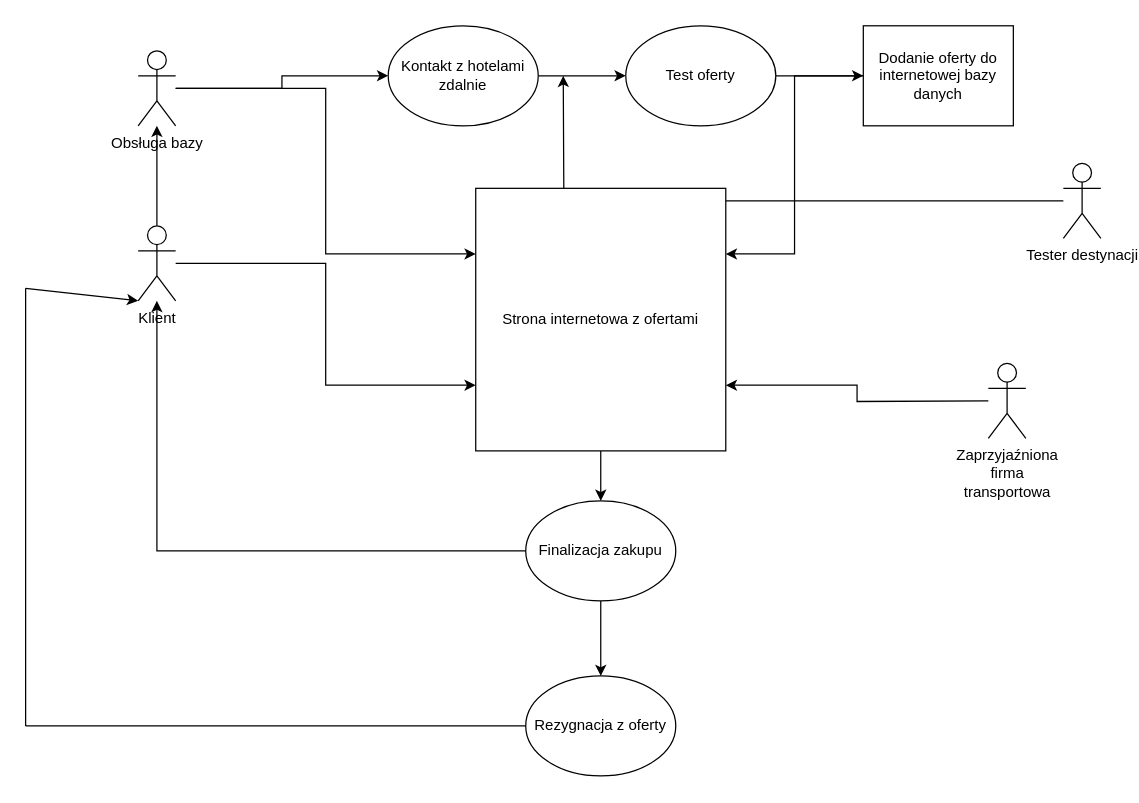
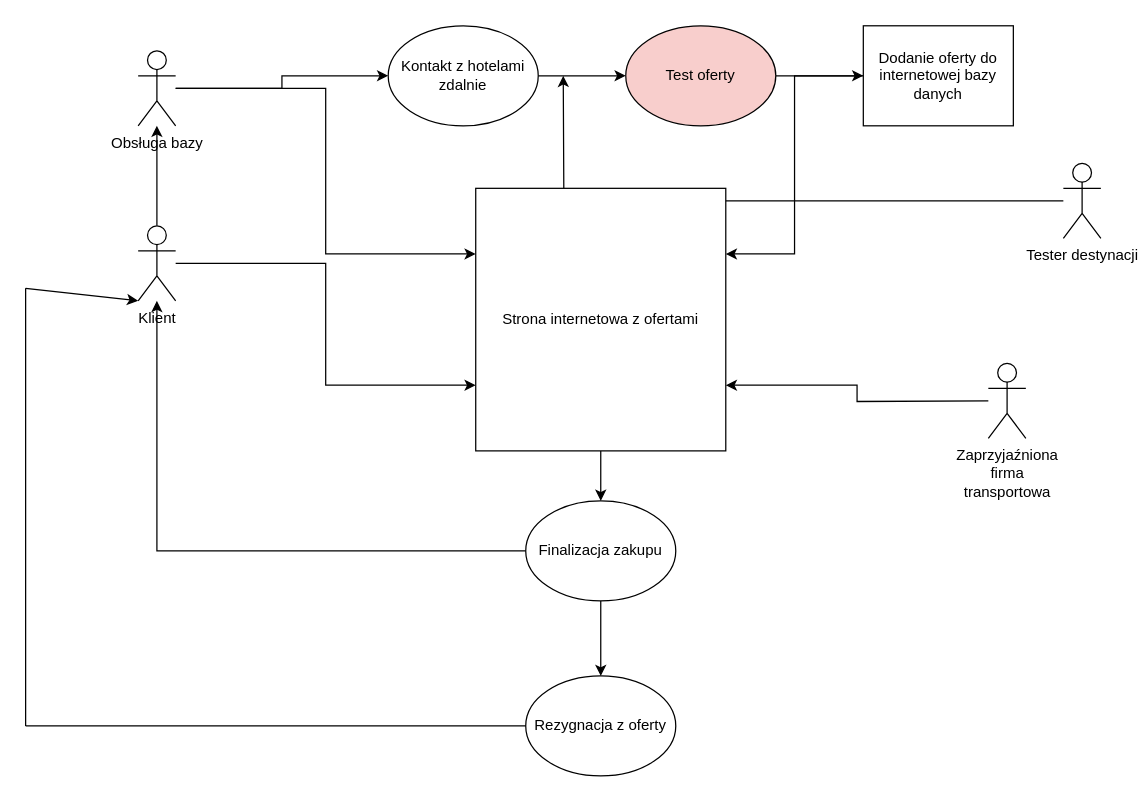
- <mxCell id="13" value="Test oferty" style="ellipse;whiteSpace=wrap;html=1;" vertex="1" parent="1"><mxGeometry x="500" y="20" width="120" height="80" as="geometry" /></mxCell>
+ <mxCell id="13" value="Test oferty" style="ellipse;whiteSpace=wrap;html=1;fillColor=#f8cecc;" vertex="1" parent="1"><mxGeometry x="500" y="20" width="120" height="80" as="geometry" /></mxCell>
